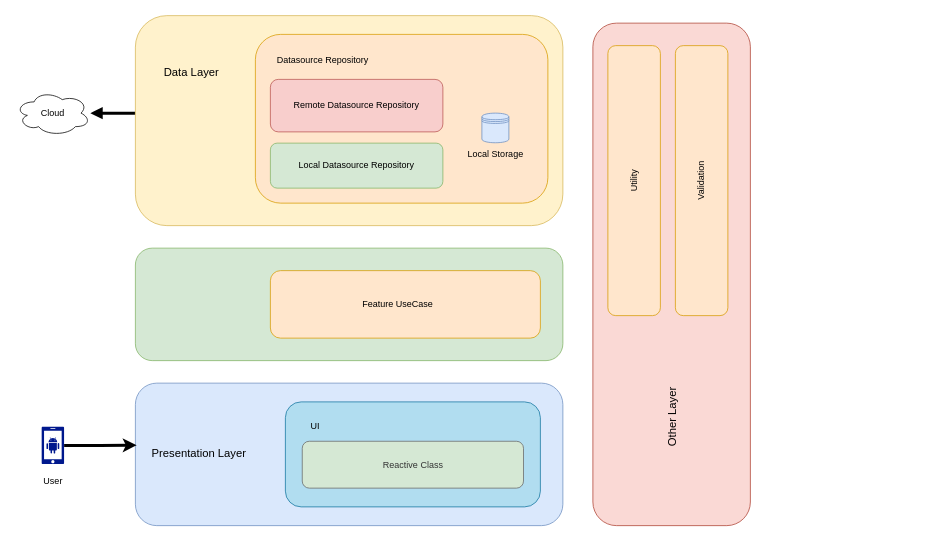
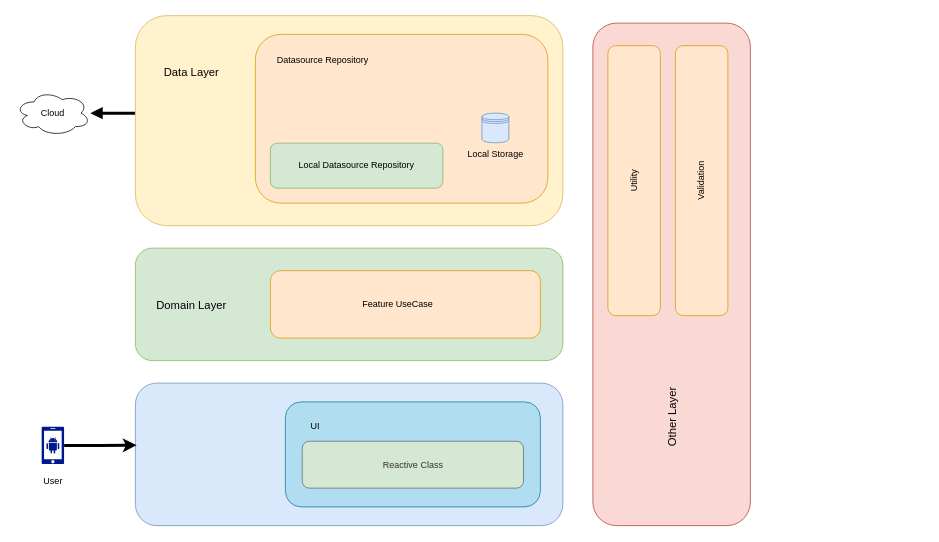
- <mxCell id="9" value="Remote Datasource Repository" style="rounded=1;whiteSpace=wrap;html=1;fillColor=#f8cecc;strokeColor=#b85450;" parent="5" vertex="1"><mxGeometry x="180" y="85" width="230" height="70" as="geometry" /></mxCell>
+ <mxCell id="17" value="&lt;font style=&quot;font-size: 15px;&quot;&gt;Domain Layer&lt;/font&gt;" style="text;html=1;align=center;verticalAlign=middle;whiteSpace=wrap;rounded=0;" parent="1" vertex="1"><mxGeometry x="200" y="390" width="110" height="30" as="geometry" /></mxCell>
- <mxCell id="22" value="&lt;font style=&quot;font-size: 15px;&quot;&gt;Presentation Layer&lt;/font&gt;" style="text;html=1;align=center;verticalAlign=middle;whiteSpace=wrap;rounded=0;" parent="19" vertex="1"><mxGeometry x="20" y="77.5" width="130" height="30" as="geometry" /></mxCell>
